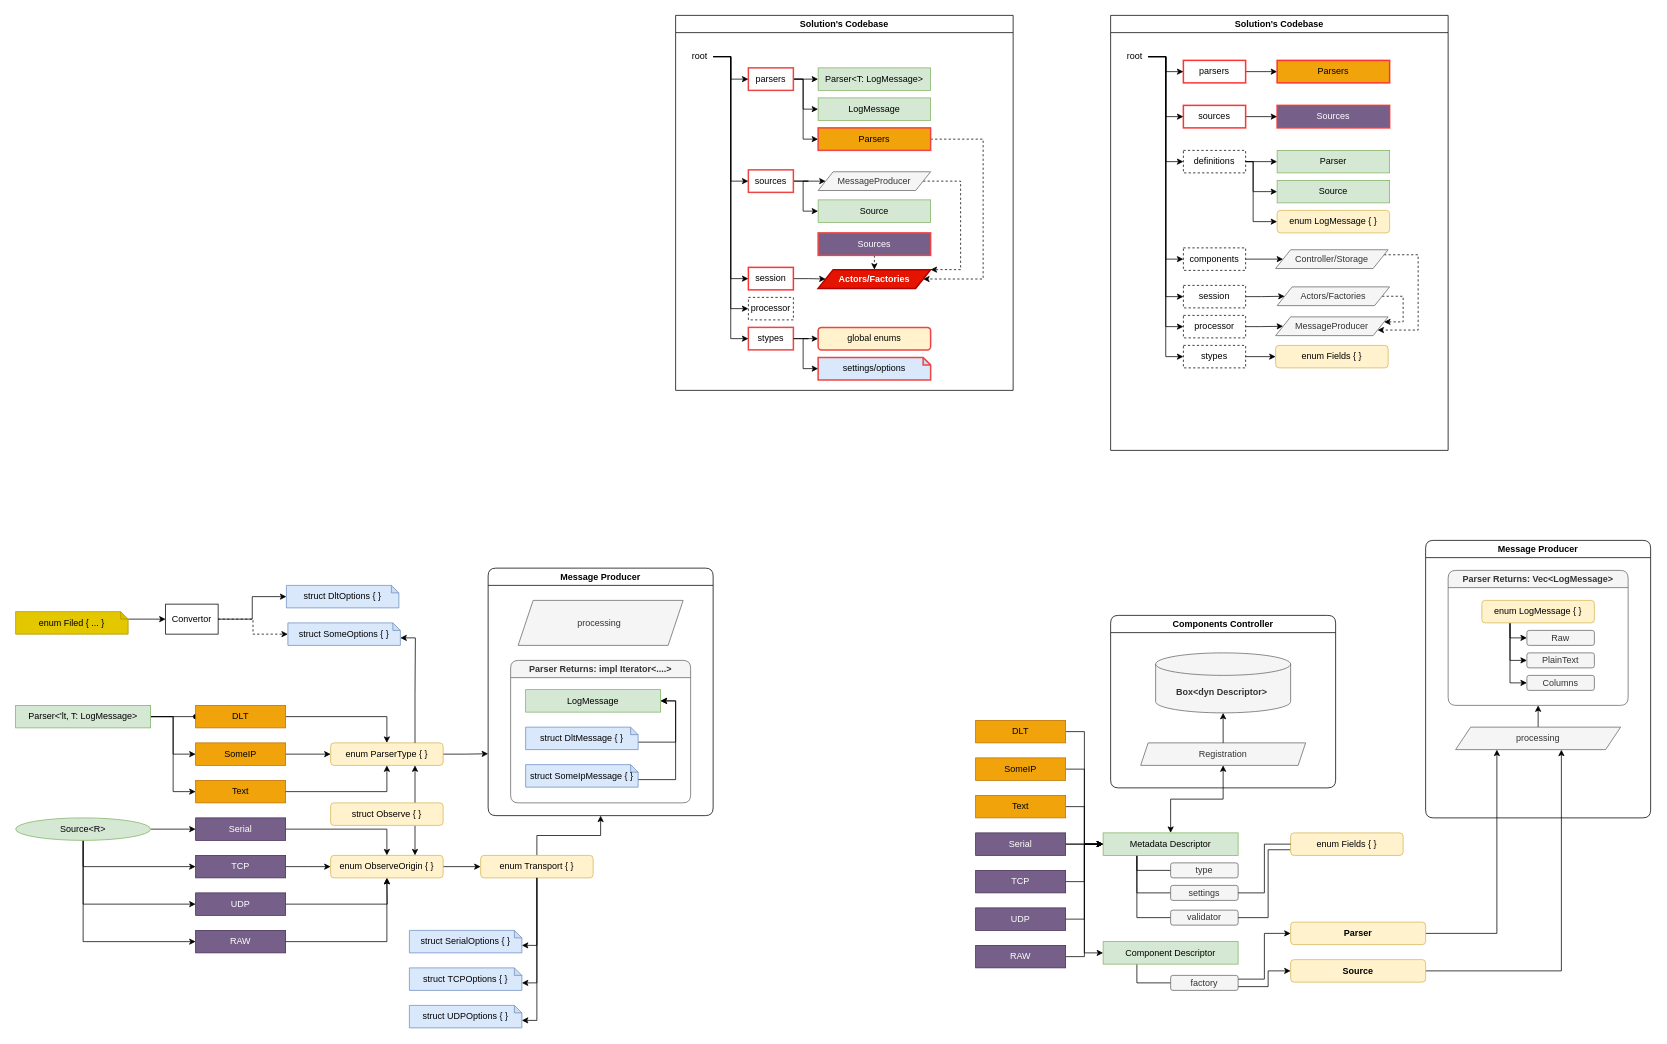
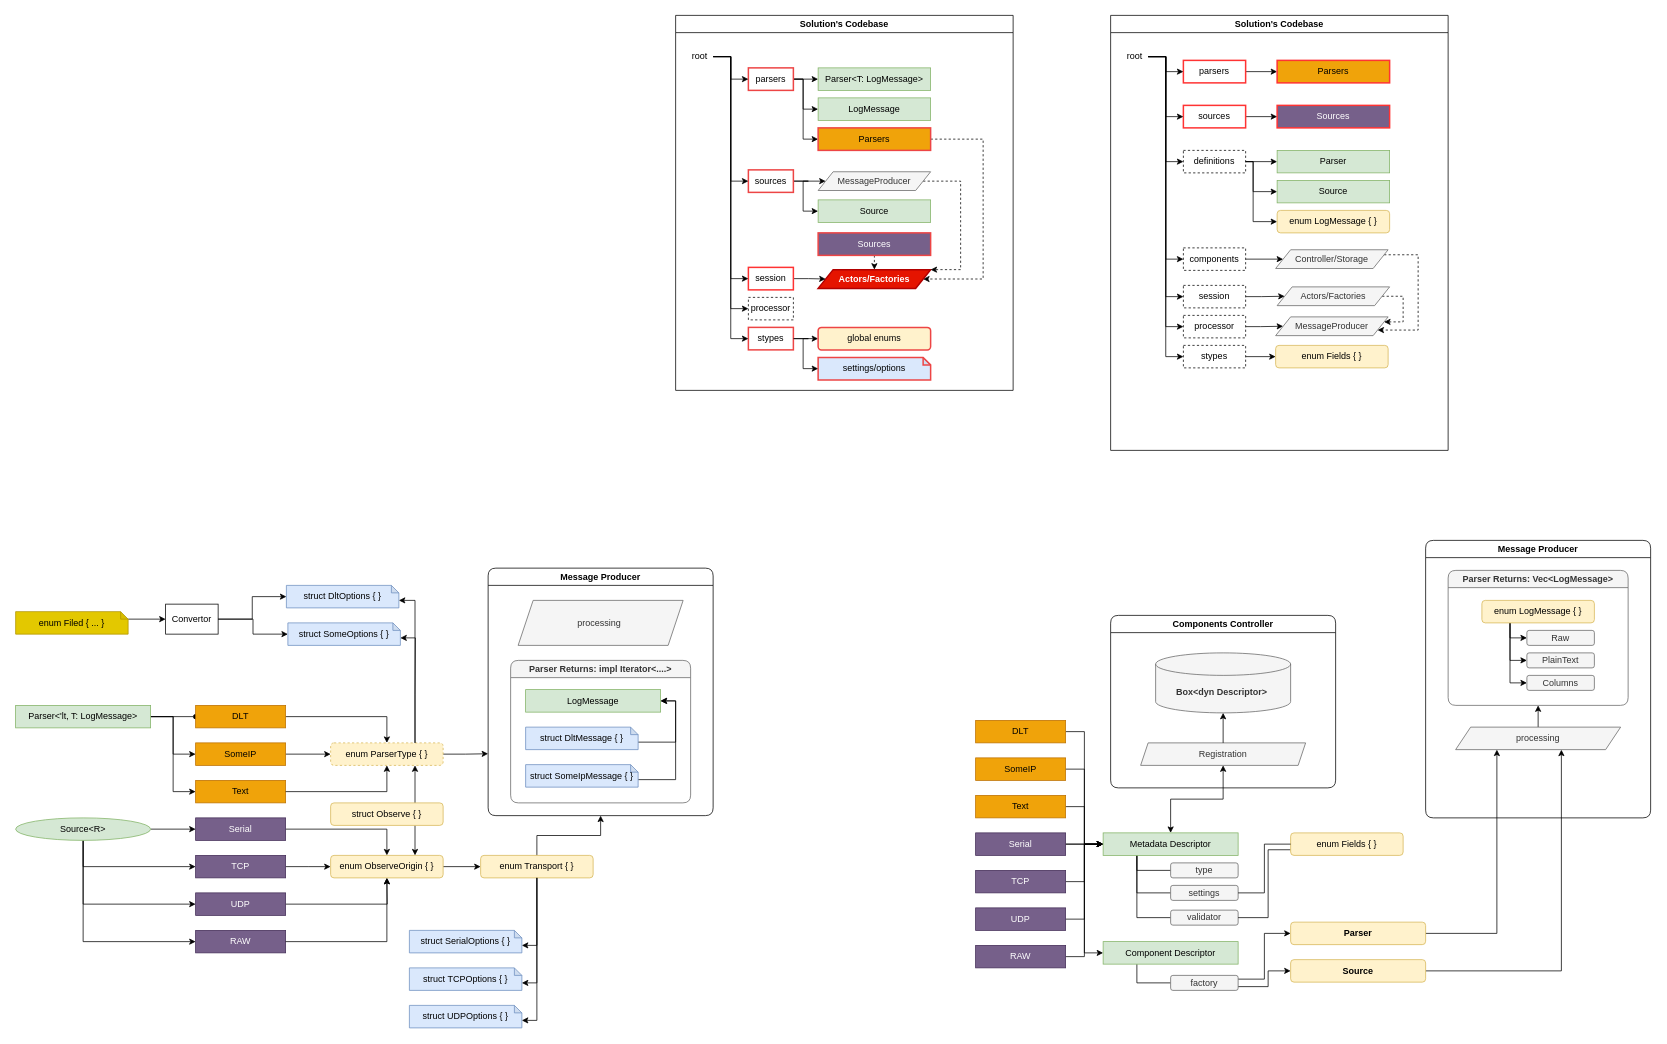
+ <mxCell id="42" style="edgeStyle=orthogonalEdgeStyle;rounded=0;orthogonalLoop=1;jettySize=auto;html=1;exitX=0.75;exitY=0;exitDx=0;exitDy=0;entryX=0;entryY=0;entryDx=150;entryDy=20;entryPerimeter=0;" parent="1" source="23" target="39" edge="1"><mxGeometry relative="1" as="geometry" /></mxCell>
- <mxCell id="143" style="edgeStyle=orthogonalEdgeStyle;rounded=0;orthogonalLoop=1;jettySize=auto;html=1;exitX=1;exitY=0.5;exitDx=0;exitDy=0;entryX=0;entryY=0.5;entryDx=0;entryDy=0;entryPerimeter=0;dashed=1;" edge="1" parent="1" source="141" target="40"><mxGeometry relative="1" as="geometry" /></mxCell>
+ <mxCell id="143" style="edgeStyle=orthogonalEdgeStyle;rounded=0;orthogonalLoop=1;jettySize=auto;html=1;exitX=1;exitY=0.5;exitDx=0;exitDy=0;entryX=0;entryY=0.5;entryDx=0;entryDy=0;entryPerimeter=0;" edge="1" parent="1" source="141" target="40"><mxGeometry relative="1" as="geometry" /></mxCell>
- <mxCell id="23" value="enum ParserType { }" style="rounded=1;whiteSpace=wrap;html=1;fillColor=#fff2cc;strokeColor=#d6b656;" parent="1" vertex="1"><mxGeometry x="440" y="990" width="150" height="30" as="geometry" /></mxCell>
+ <mxCell id="23" value="enum ParserType { }" style="rounded=1;whiteSpace=wrap;html=1;fillColor=#fff2cc;strokeColor=#d6b656;dashed=1;" parent="1" vertex="1"><mxGeometry x="440" y="990" width="150" height="30" as="geometry" /></mxCell>
